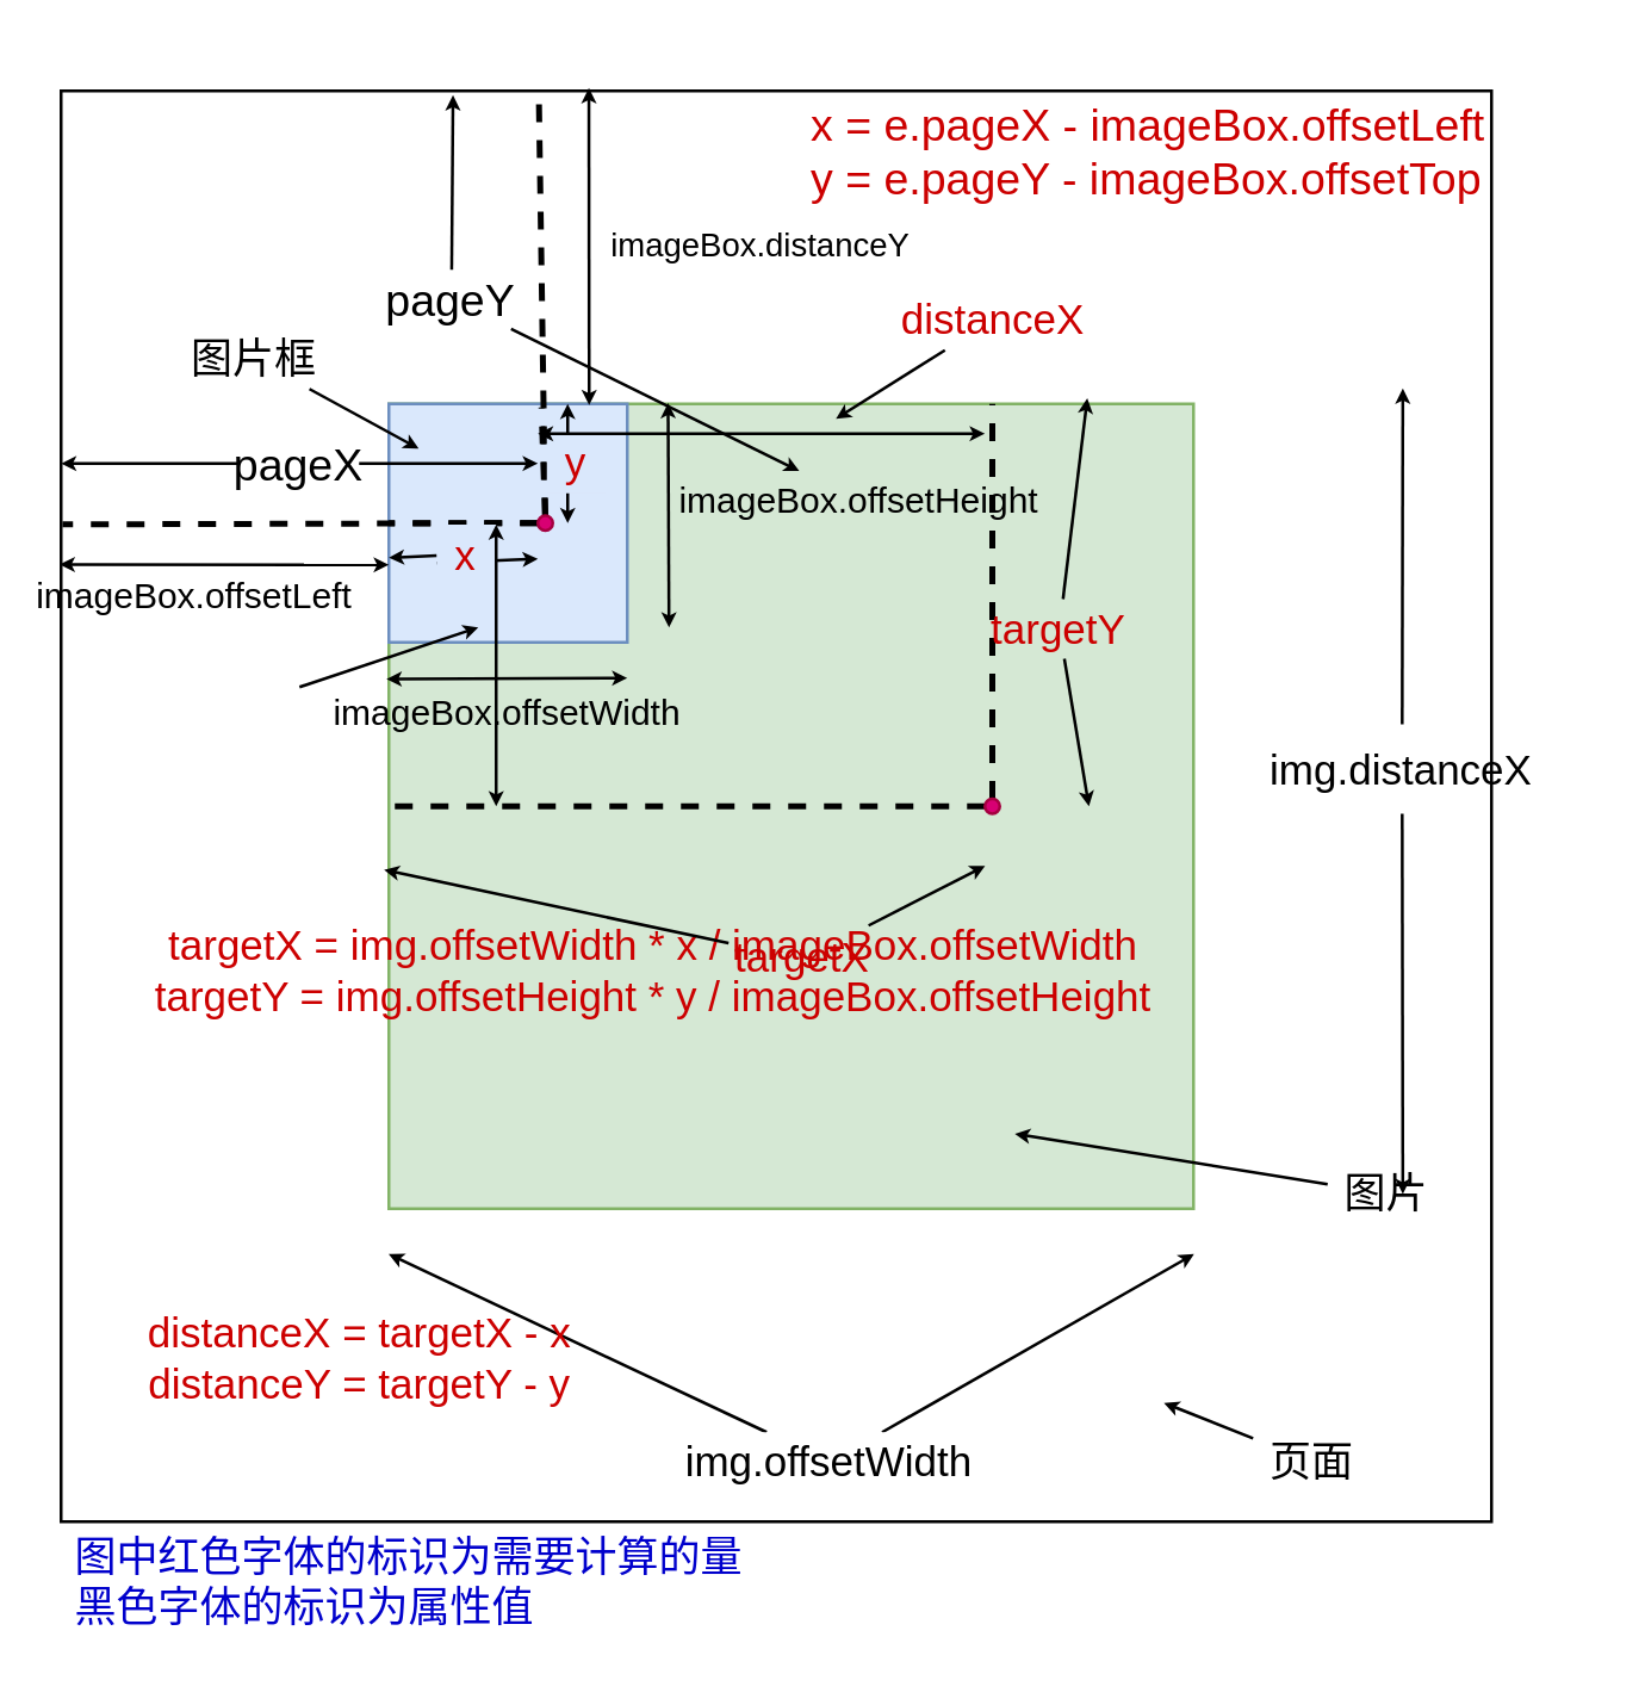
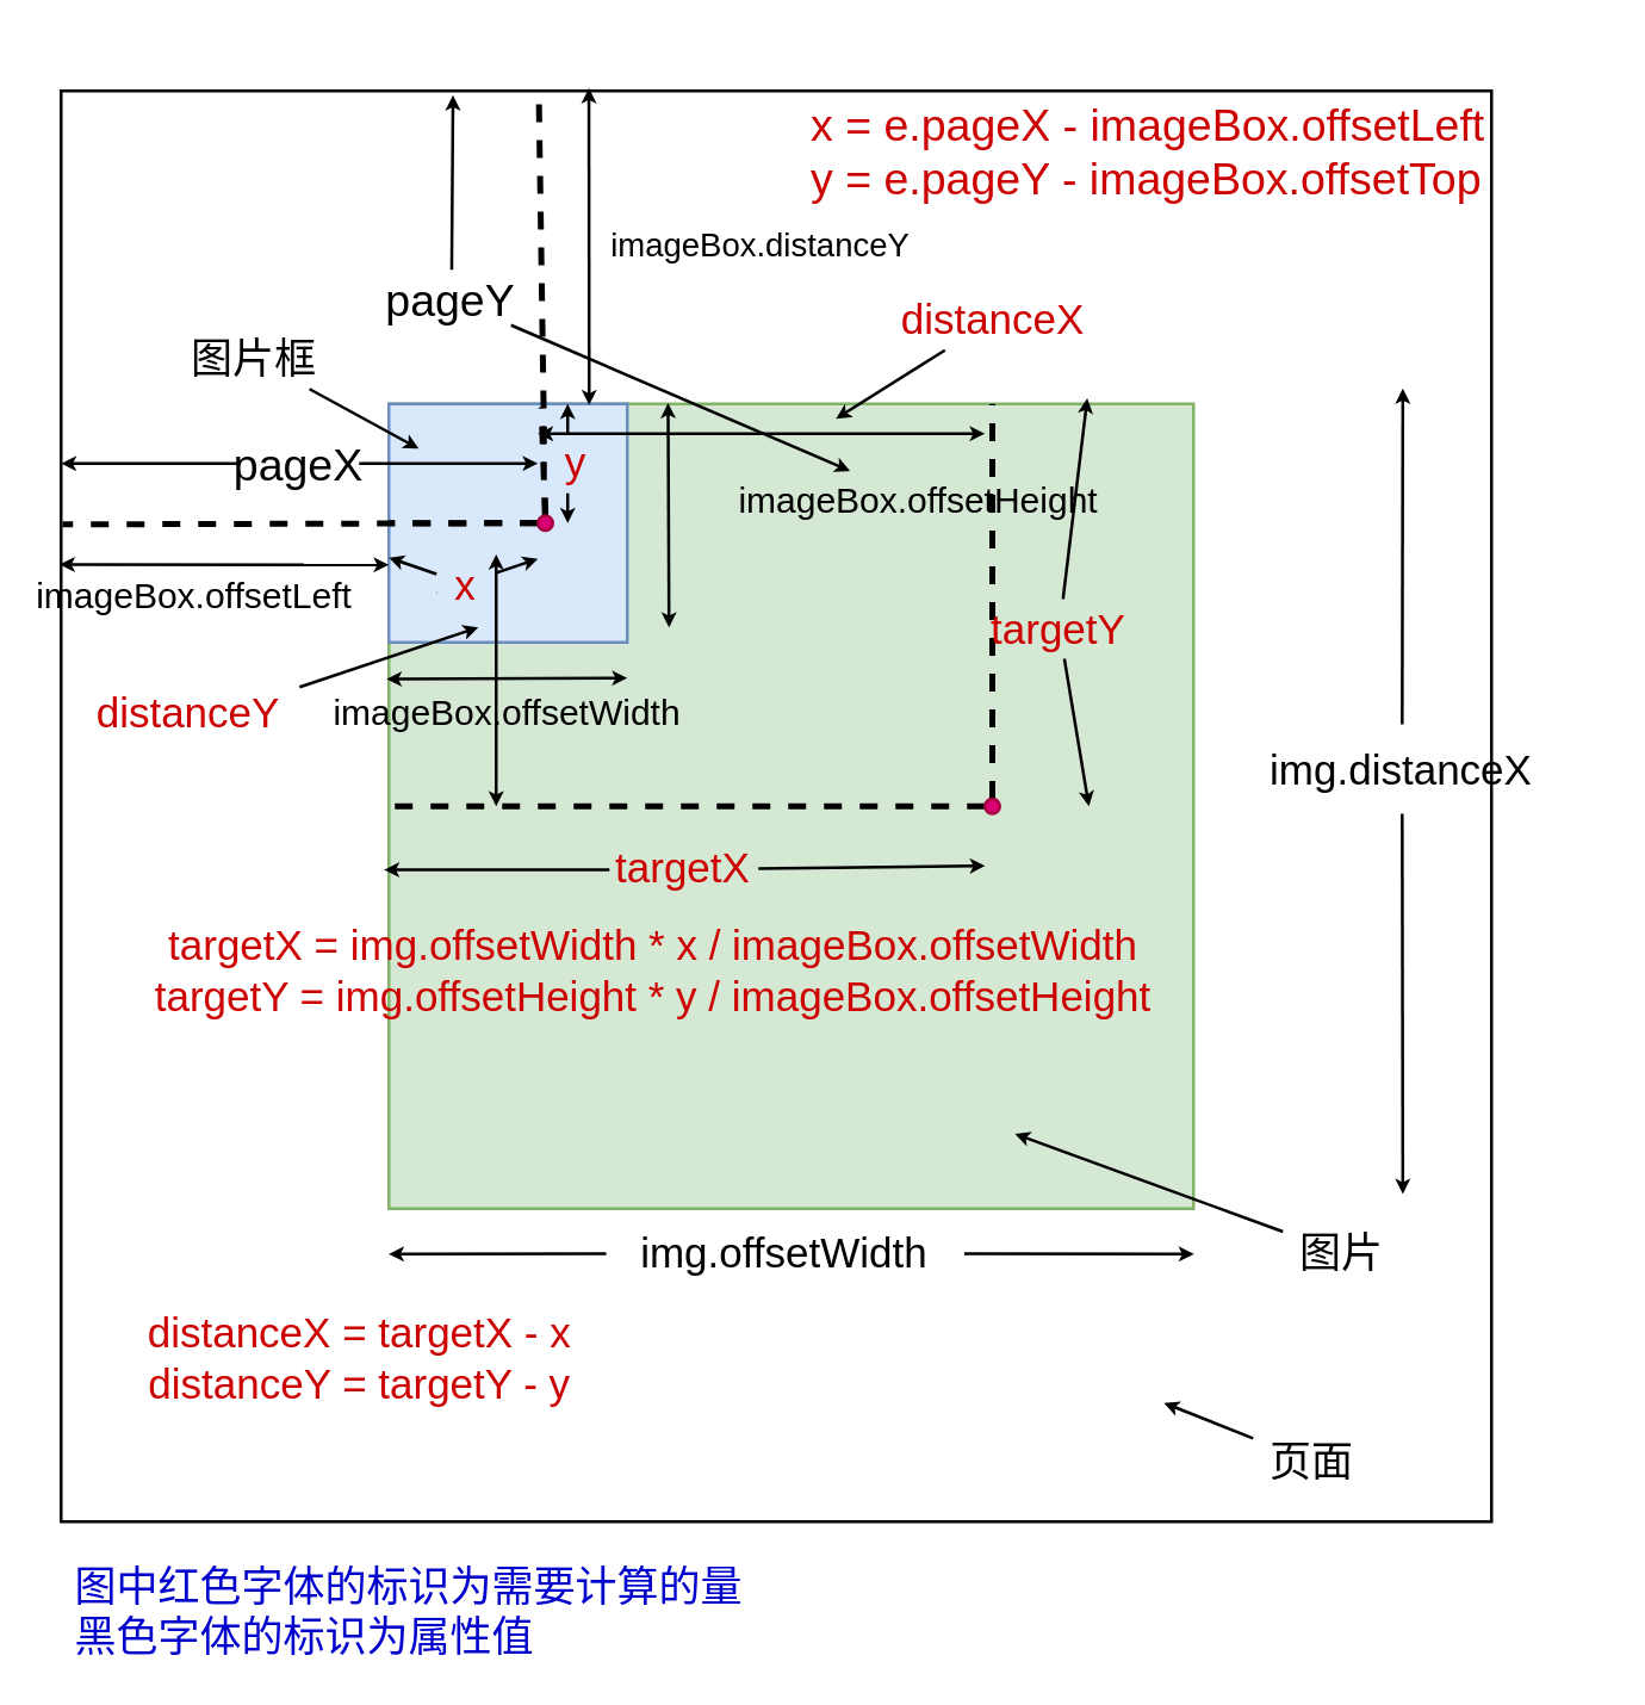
- <mxCell id="28" value="&lt;font style=&quot;font-size: 12px&quot;&gt;imageBox.offsetHeight&lt;/font&gt;" style="rounded=0;whiteSpace=wrap;html=1;strokeColor=none;fillColor=none;" vertex="1" parent="1"><mxGeometry x="253" y="157.5" width="70" height="20" as="geometry" /></mxCell>
+ <mxCell id="28" value="&lt;font style=&quot;font-size: 12px&quot;&gt;imageBox.offsetHeight&lt;/font&gt;" style="rounded=0;whiteSpace=wrap;html=1;strokeColor=none;fillColor=none;" vertex="1" parent="1"><mxGeometry x="273" y="157.5" width="70" height="20" as="geometry" /></mxCell>
- <mxCell id="15" value="&lt;font style=&quot;font-size: 14px&quot; color=&quot;#cc0000&quot;&gt;x&lt;/font&gt;" style="rounded=0;whiteSpace=wrap;html=1;fillColor=#dae8fc;strokeColor=none;" vertex="1" parent="1"><mxGeometry x="146" y="175.5" width="20" height="20" as="geometry" /></mxCell>
+ <mxCell id="15" value="&lt;font style=&quot;font-size: 14px&quot; color=&quot;#cc0000&quot;&gt;x&lt;/font&gt;" style="rounded=0;whiteSpace=wrap;html=1;fillColor=#dae8fc;strokeColor=none;" vertex="1" parent="1"><mxGeometry x="146" y="185.5" width="20" height="20" as="geometry" /></mxCell>
+ <mxCell id="47" value="&lt;font style=&quot;font-size: 14px&quot; color=&quot;#cc0000&quot;&gt;distanceY&lt;/font&gt;" style="text;html=1;strokeColor=none;fillColor=none;align=center;verticalAlign=middle;whiteSpace=wrap;rounded=0;" vertex="1" parent="1"><mxGeometry x="43" y="230" width="40" height="17.5" as="geometry" /></mxCell>
- <mxCell id="33" value="&lt;font style=&quot;font-size: 14px&quot; color=&quot;#cc0000&quot;&gt;targetX&lt;/font&gt;" style="rounded=0;whiteSpace=wrap;html=1;strokeColor=none;fillColor=none;" vertex="1" parent="1"><mxGeometry x="244" y="310" width="50" height="22.5" as="geometry" /></mxCell>
+ <mxCell id="33" value="&lt;font style=&quot;font-size: 14px&quot; color=&quot;#cc0000&quot;&gt;targetX&lt;/font&gt;" style="rounded=0;whiteSpace=wrap;html=1;strokeColor=none;fillColor=none;" vertex="1" parent="1"><mxGeometry x="204" y="280" width="50" height="22.5" as="geometry" /></mxCell>
- <mxCell id="54" value="&lt;font style=&quot;font-size: 14px&quot;&gt;图片&lt;/font&gt;" style="text;html=1;strokeColor=none;fillColor=none;align=center;verticalAlign=middle;whiteSpace=wrap;rounded=0;" vertex="1" parent="1"><mxGeometry x="445" y="390" width="40" height="20" as="geometry" /></mxCell>
+ <mxCell id="54" value="&lt;font style=&quot;font-size: 14px&quot;&gt;图片&lt;/font&gt;" style="text;html=1;strokeColor=none;fillColor=none;align=center;verticalAlign=middle;whiteSpace=wrap;rounded=0;" vertex="1" parent="1"><mxGeometry x="430" y="410" width="40" height="20" as="geometry" /></mxCell>
- <mxCell id="39" value="&lt;font style=&quot;font-size: 14px&quot;&gt;img.offsetWidth&lt;/font&gt;" style="rounded=0;whiteSpace=wrap;html=1;strokeColor=none;" vertex="1" parent="1"><mxGeometry x="218" y="480" width="120" height="20" as="geometry" /></mxCell>
+ <mxCell id="39" value="&lt;font style=&quot;font-size: 14px&quot;&gt;img.offsetWidth&lt;/font&gt;" style="rounded=0;whiteSpace=wrap;html=1;strokeColor=none;" vertex="1" parent="1"><mxGeometry x="203" y="410" width="120" height="20" as="geometry" /></mxCell>
- <mxCell id="57" value="&lt;font style=&quot;font-size: 14px&quot; color=&quot;#0000cc&quot;&gt;图中红色字体的标识为需要计算的量&lt;br&gt;黑色字体的标识为属性值&lt;/font&gt;" style="text;html=1;strokeColor=none;fillColor=none;align=left;verticalAlign=middle;whiteSpace=wrap;rounded=0;" vertex="1" parent="1"><mxGeometry x="22.5" y="510" width="257" height="40" as="geometry" /></mxCell>
+ <mxCell id="57" value="&lt;font style=&quot;font-size: 14px&quot; color=&quot;#0000cc&quot;&gt;图中红色字体的标识为需要计算的量&lt;br&gt;黑色字体的标识为属性值&lt;/font&gt;" style="text;html=1;strokeColor=none;fillColor=none;align=left;verticalAlign=middle;whiteSpace=wrap;rounded=0;" vertex="1" parent="1"><mxGeometry x="22.5" y="520" width="257" height="40" as="geometry" /></mxCell>
